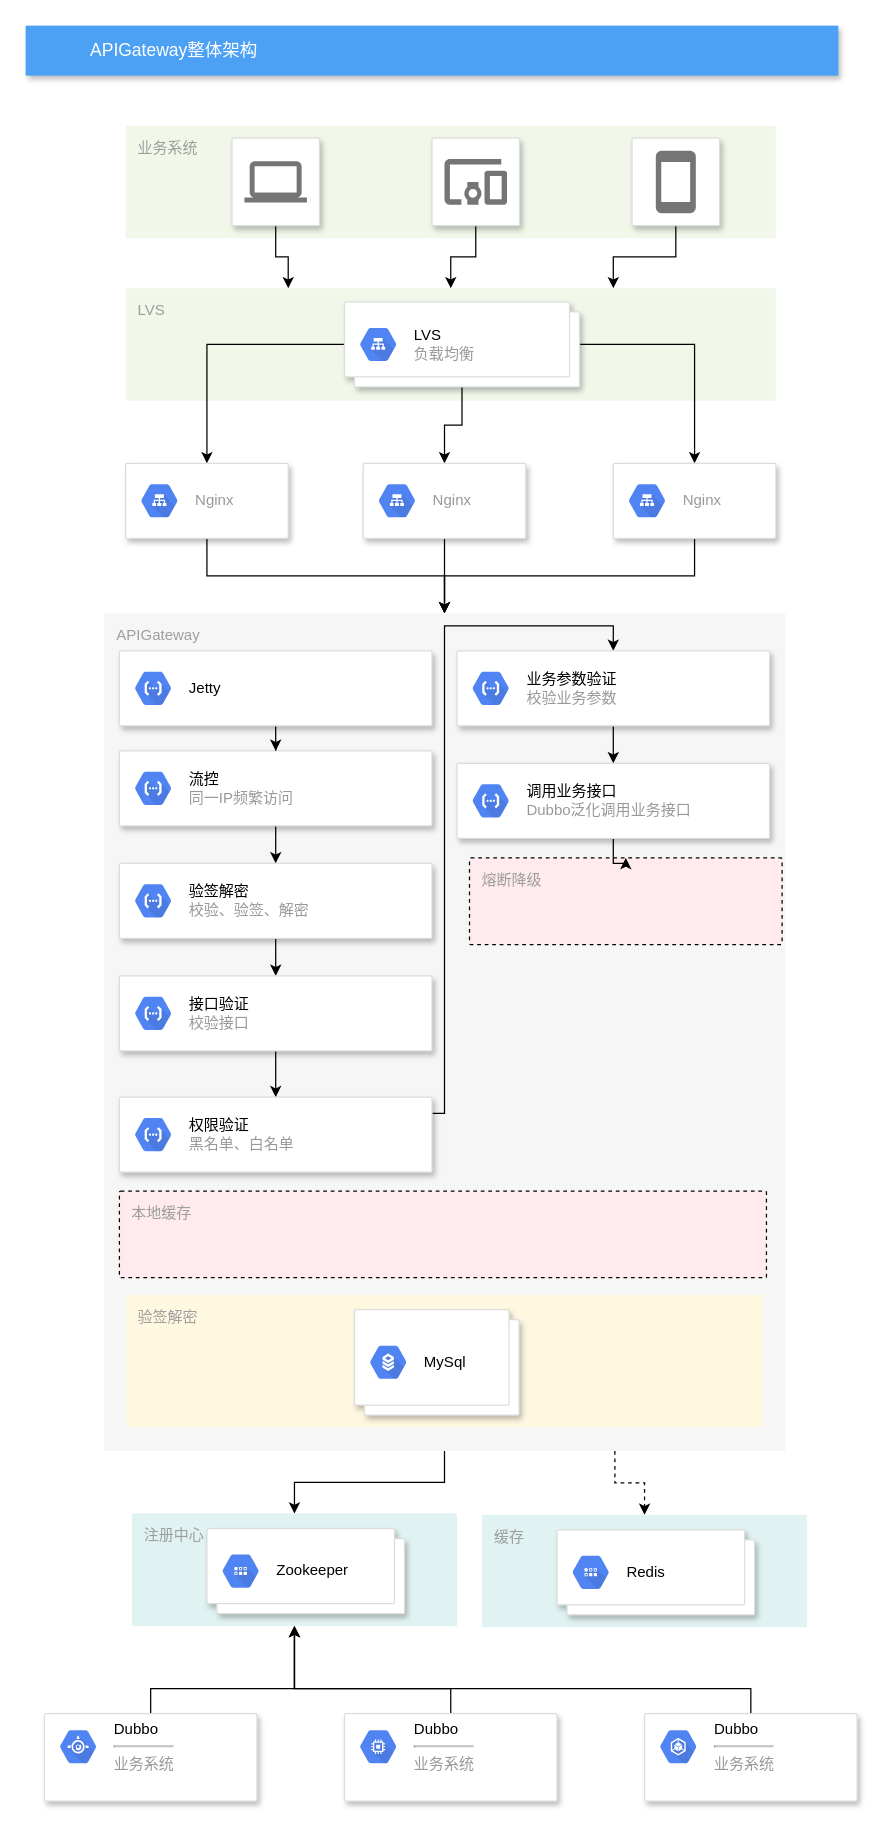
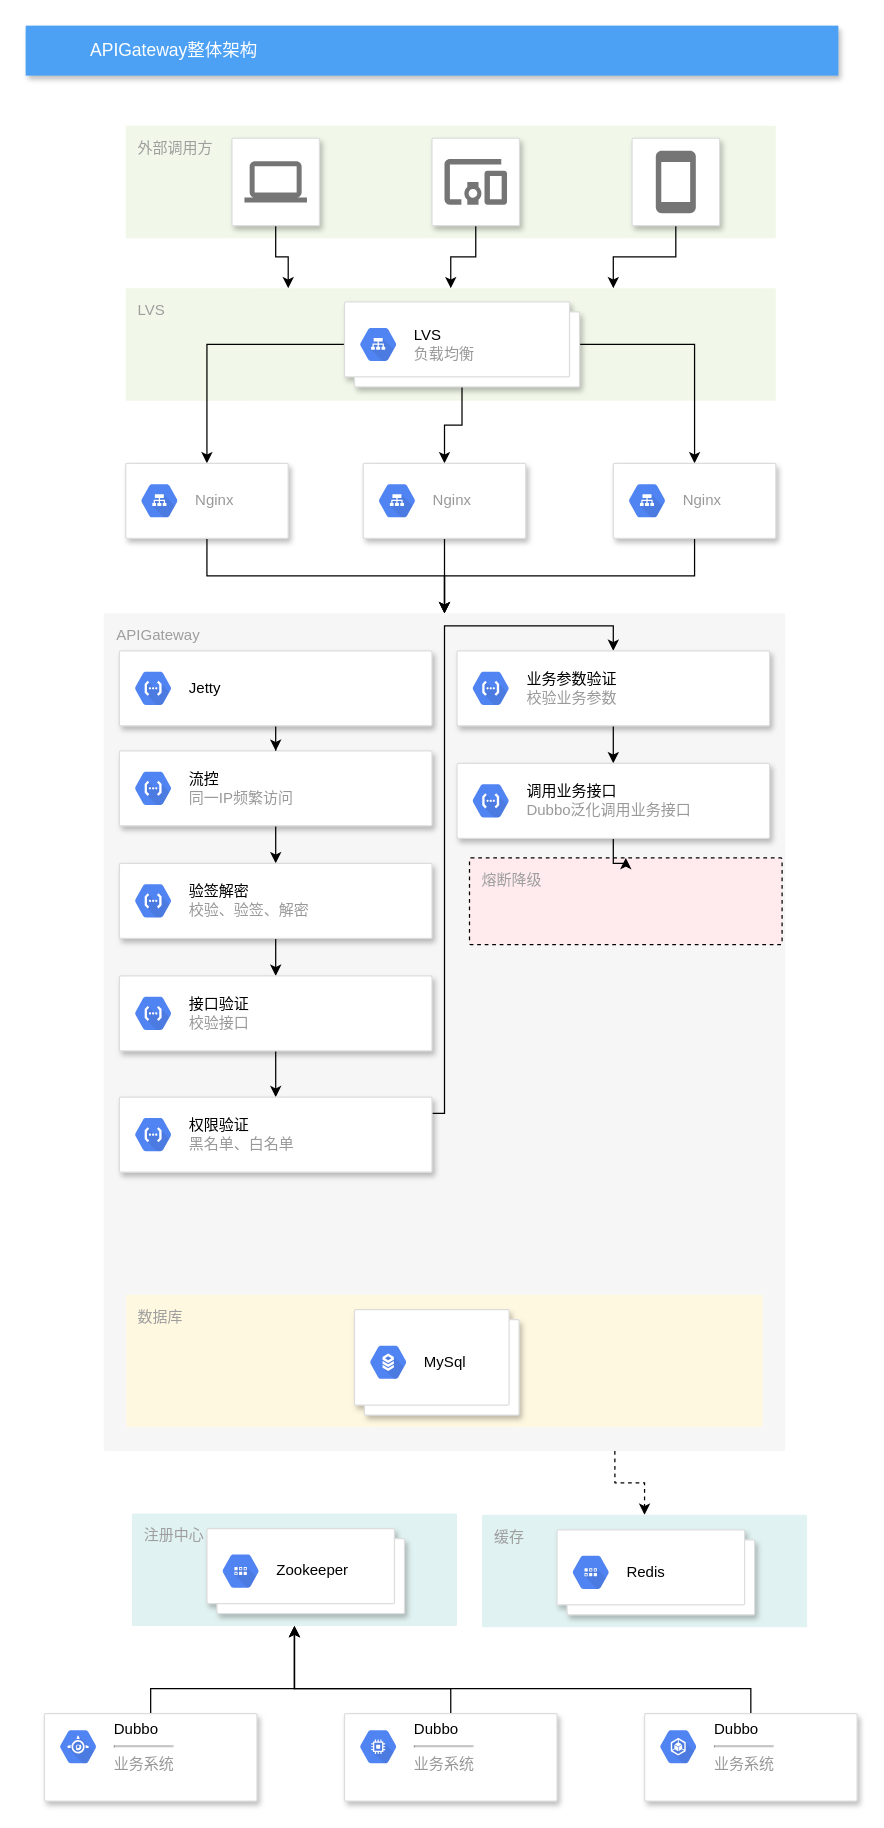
- <mxCell id="2" value="业务系统" style="points=[[0,0,0],[0.25,0,0],[0.5,0,0],[0.75,0,0],[1,0,0],[1,0.25,0],[1,0.5,0],[1,0.75,0],[1,1,0],[0.75,1,0],[0.5,1,0],[0.25,1,0],[0,1,0],[0,0.75,0],[0,0.5,0],[0,0.25,0]];rounded=1;absoluteArcSize=1;arcSize=2;html=1;strokeColor=none;gradientColor=none;shadow=0;dashed=0;fontSize=12;fontColor=#9E9E9E;align=left;verticalAlign=top;spacing=10;spacingTop=-4;fillColor=#F1F8E9;" parent="1" vertex="1"><mxGeometry x="100" y="100" width="520" height="90" as="geometry" /></mxCell>
+ <mxCell id="2" value="外部调用方" style="points=[[0,0,0],[0.25,0,0],[0.5,0,0],[0.75,0,0],[1,0,0],[1,0.25,0],[1,0.5,0],[1,0.75,0],[1,1,0],[0.75,1,0],[0.5,1,0],[0.25,1,0],[0,1,0],[0,0.75,0],[0,0.5,0],[0,0.25,0]];rounded=1;absoluteArcSize=1;arcSize=2;html=1;strokeColor=none;gradientColor=none;shadow=0;dashed=0;fontSize=12;fontColor=#9E9E9E;align=left;verticalAlign=top;spacing=10;spacingTop=-4;fillColor=#F1F8E9;" parent="1" vertex="1"><mxGeometry x="100" y="100" width="520" height="90" as="geometry" /></mxCell>
- <mxCell id="47" value="本地缓存" style="points=[[0,0,0],[0.25,0,0],[0.5,0,0],[0.75,0,0],[1,0,0],[1,0.25,0],[1,0.5,0],[1,0.75,0],[1,1,0],[0.75,1,0],[0.5,1,0],[0.25,1,0],[0,1,0],[0,0.75,0],[0,0.5,0],[0,0.25,0]];rounded=1;absoluteArcSize=1;arcSize=2;html=1;strokeColor=#000000;gradientColor=none;shadow=0;dashed=1;fontSize=12;fontColor=#9E9E9E;align=left;verticalAlign=top;spacing=10;spacingTop=-4;fillColor=#FFEBEE;" parent="42" vertex="1"><mxGeometry x="12.5" y="462.069" width="517.5" height="69.31" as="geometry" /></mxCell>
- <mxCell id="43" value="验签解密" style="points=[[0,0,0],[0.25,0,0],[0.5,0,0],[0.75,0,0],[1,0,0],[1,0.25,0],[1,0.5,0],[1,0.75,0],[1,1,0],[0.75,1,0],[0.5,1,0],[0.25,1,0],[0,1,0],[0,0.75,0],[0,0.5,0],[0,0.25,0]];rounded=1;absoluteArcSize=1;arcSize=2;html=1;strokeColor=none;gradientColor=none;shadow=0;dashed=0;fontSize=12;fontColor=#9E9E9E;align=left;verticalAlign=top;spacing=10;spacingTop=-4;fillColor=#FFF8E1;" parent="42" vertex="1"><mxGeometry x="17.995" y="545.087" width="509.009" height="105.789" as="geometry" /></mxCell>
+ <mxCell id="43" value="数据库" style="points=[[0,0,0],[0.25,0,0],[0.5,0,0],[0.75,0,0],[1,0,0],[1,0.25,0],[1,0.5,0],[1,0.75,0],[1,1,0],[0.75,1,0],[0.5,1,0],[0.25,1,0],[0,1,0],[0,0.75,0],[0,0.5,0],[0,0.25,0]];rounded=1;absoluteArcSize=1;arcSize=2;html=1;strokeColor=none;gradientColor=none;shadow=0;dashed=0;fontSize=12;fontColor=#9E9E9E;align=left;verticalAlign=top;spacing=10;spacingTop=-4;fillColor=#FFF8E1;" parent="42" vertex="1"><mxGeometry x="17.995" y="545.087" width="509.009" height="105.789" as="geometry" /></mxCell>
- <mxCell id="40" style="edgeStyle=orthogonalEdgeStyle;rounded=0;orthogonalLoop=1;jettySize=auto;html=1;entryX=0.5;entryY=0;entryDx=0;entryDy=0;entryPerimeter=0;" parent="1" source="42" target="37" edge="1"><mxGeometry relative="1" as="geometry" /></mxCell>
